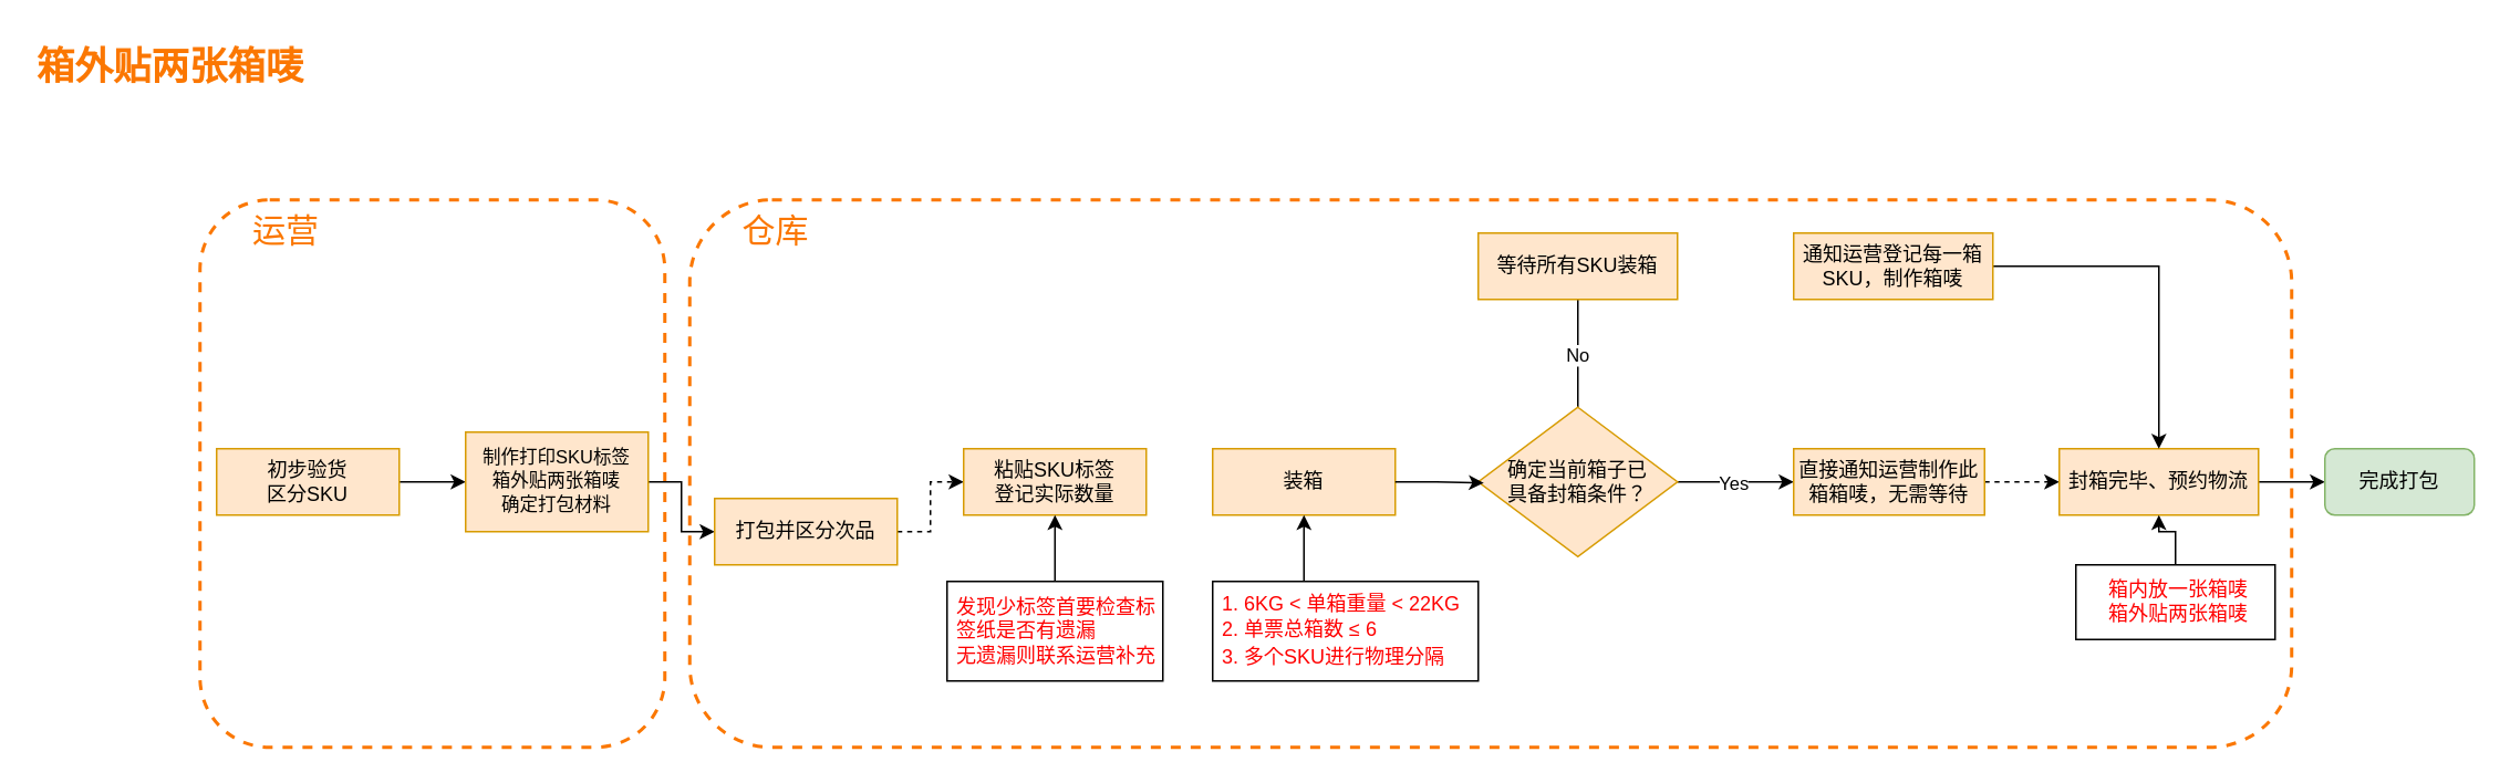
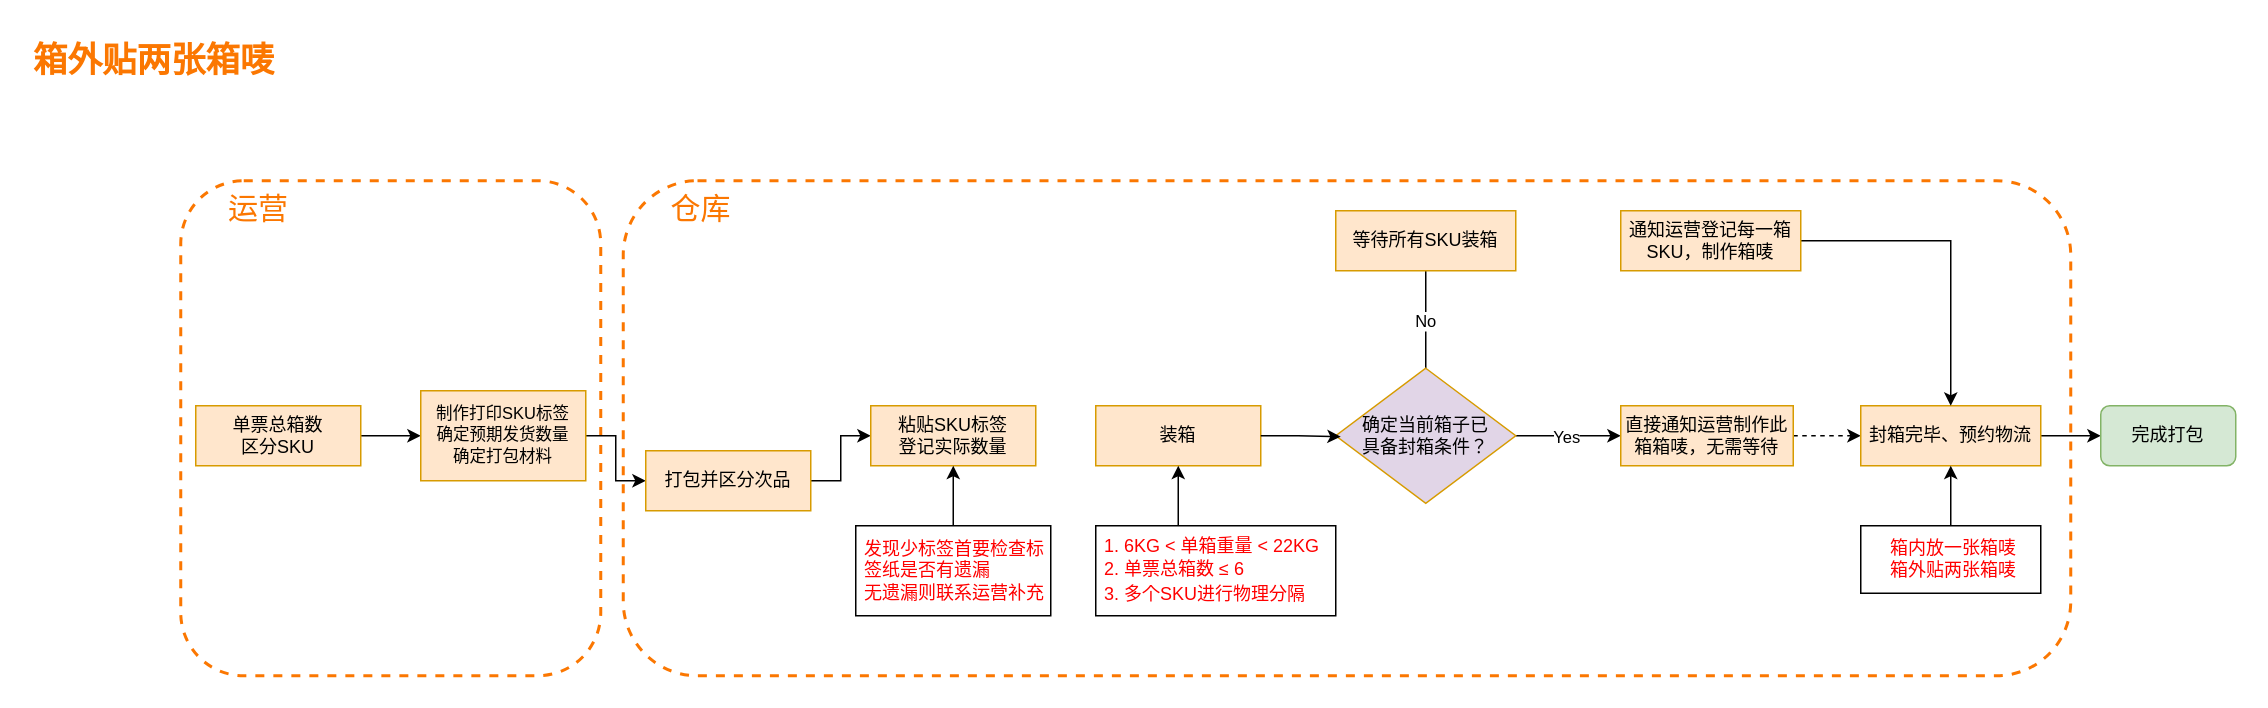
- <mxCell id="6" value="初步验货&lt;div&gt;区分SKU&lt;/div&gt;" style="whiteSpace=wrap;html=1;rounded=0;fillColor=#ffe6cc;strokeColor=#d79b00;" parent="1" vertex="1"><mxGeometry x="130" y="270" width="110" height="40" as="geometry" /></mxCell>
+ <mxCell id="6" value="单票总箱数&lt;div&gt;区分SKU&lt;/div&gt;" style="whiteSpace=wrap;html=1;rounded=0;fillColor=#ffe6cc;strokeColor=#d79b00;" parent="1" vertex="1"><mxGeometry x="130" y="270" width="110" height="40" as="geometry" /></mxCell>
- <mxCell id="8" value="&lt;font style=&quot;font-size: 11px;&quot;&gt;制作打印SKU标签&lt;/font&gt;&lt;div style=&quot;font-size: 11px; line-height: 140%;&quot;&gt;&lt;font style=&quot;font-size: 11px;&quot;&gt;箱外贴两张箱唛&lt;/font&gt;&lt;/div&gt;&lt;div style=&quot;font-size: 11px; line-height: 140%;&quot;&gt;&lt;font style=&quot;font-size: 11px;&quot;&gt;确定打包材料&lt;/font&gt;&lt;/div&gt;" style="whiteSpace=wrap;html=1;rounded=0;fillColor=#ffe6cc;strokeColor=#d79b00;fontSize=9;align=center;" parent="1" vertex="1"><mxGeometry x="280" y="260" width="110" height="60" as="geometry" /></mxCell>
+ <mxCell id="8" value="&lt;font style=&quot;font-size: 11px;&quot;&gt;制作打印SKU标签&lt;/font&gt;&lt;div style=&quot;font-size: 11px; line-height: 140%;&quot;&gt;&lt;font style=&quot;font-size: 11px;&quot;&gt;确定预期发货数量&lt;/font&gt;&lt;/div&gt;&lt;div style=&quot;font-size: 11px; line-height: 140%;&quot;&gt;&lt;font style=&quot;font-size: 11px;&quot;&gt;确定打包材料&lt;/font&gt;&lt;/div&gt;" style="whiteSpace=wrap;html=1;rounded=0;fillColor=#ffe6cc;strokeColor=#d79b00;fontSize=9;align=center;" parent="1" vertex="1"><mxGeometry x="280" y="260" width="110" height="60" as="geometry" /></mxCell>
- <mxCell id="19" value="确定当前箱子&lt;span style=&quot;background-color: initial;&quot;&gt;已&lt;/span&gt;&lt;div&gt;&lt;span style=&quot;background-color: initial;&quot;&gt;具备封箱条件？&lt;/span&gt;&lt;/div&gt;" style="rhombus;whiteSpace=wrap;html=1;fillColor=#ffe6cc;strokeColor=#d79b00;" parent="1" vertex="1"><mxGeometry x="890" y="245" width="120" height="90" as="geometry" /></mxCell>
+ <mxCell id="19" value="确定当前箱子&lt;span style=&quot;background-color: initial;&quot;&gt;已&lt;/span&gt;&lt;div&gt;&lt;span style=&quot;background-color: initial;&quot;&gt;具备封箱条件？&lt;/span&gt;&lt;/div&gt;" style="rhombus;whiteSpace=wrap;html=1;fillColor=#e1d5e7;strokeColor=#d79b00;" parent="1" vertex="1"><mxGeometry x="890" y="245" width="120" height="90" as="geometry" /></mxCell>
- <mxCell id="9" value="" style="edgeStyle=orthogonalEdgeStyle;rounded=0;orthogonalLoop=1;jettySize=auto;html=1;dashed=1;" parent="1" source="10" target="11" edge="1"><mxGeometry relative="1" as="geometry" /></mxCell>
+ <mxCell id="9" value="" style="edgeStyle=orthogonalEdgeStyle;rounded=0;orthogonalLoop=1;jettySize=auto;html=1;" parent="1" source="10" target="11" edge="1"><mxGeometry relative="1" as="geometry" /></mxCell>
- <mxCell id="30" value="箱内放一张箱唛&lt;div style=&quot;line-height: 140%;&quot;&gt;箱外贴两张箱唛&lt;/div&gt;" style="whiteSpace=wrap;html=1;align=center;spacingLeft=4;fontColor=#FF0000;" parent="1" vertex="1"><mxGeometry x="1250" y="340" width="120" height="45" as="geometry" /></mxCell>
+ <mxCell id="30" value="箱内放一张箱唛&lt;div style=&quot;line-height: 140%;&quot;&gt;箱外贴两张箱唛&lt;/div&gt;" style="whiteSpace=wrap;html=1;align=center;spacingLeft=4;fontColor=#FF0000;" parent="1" vertex="1"><mxGeometry x="1240" y="350" width="120" height="45" as="geometry" /></mxCell>
